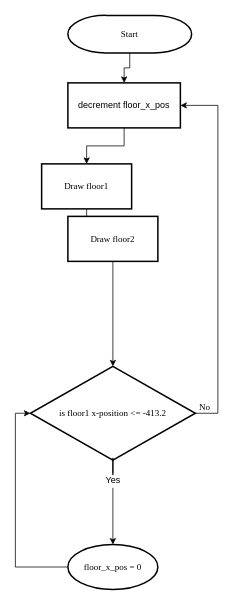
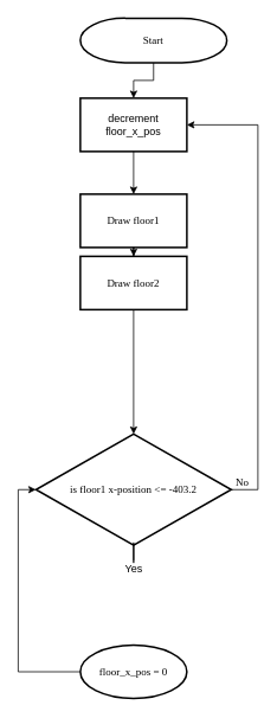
- <mxCell id="12" value="decrement floor_x_pos" style="whiteSpace=wrap;html=1;strokeWidth=2;shadow=0;glass=0;sketch=0;gradientColor=none;" vertex="1" parent="1"><mxGeometry x="90" y="110" width="150" height="60" as="geometry" /></mxCell>
+ <mxCell id="12" value="decrement floor_x_pos" style="whiteSpace=wrap;html=1;strokeWidth=2;shadow=0;glass=0;sketch=0;gradientColor=none;" vertex="1" parent="1"><mxGeometry x="90" y="110" width="120" height="60" as="geometry" /></mxCell>
- <mxCell id="5" value="&lt;font face=&quot;Tahoma&quot;&gt;Draw floor1&lt;/font&gt;" style="whiteSpace=wrap;html=1;strokeWidth=2;shadow=0;glass=0;sketch=0;gradientColor=none;" vertex="1" parent="1"><mxGeometry x="55" y="218" width="120" height="60" as="geometry" /></mxCell>
+ <mxCell id="5" value="&lt;font face=&quot;Tahoma&quot;&gt;Draw floor1&lt;/font&gt;" style="whiteSpace=wrap;html=1;strokeWidth=2;shadow=0;glass=0;sketch=0;gradientColor=none;" vertex="1" parent="1"><mxGeometry x="90" y="218" width="120" height="60" as="geometry" /></mxCell>
- <mxCell id="10" value="&lt;font face=&quot;Tahoma&quot;&gt;is floor1 x-position &amp;lt;= -413.2&lt;/font&gt;" style="rhombus;whiteSpace=wrap;html=1;strokeWidth=2;shadow=0;glass=0;sketch=0;gradientColor=none;" vertex="1" parent="1"><mxGeometry x="40" y="488" width="220" height="125" as="geometry" /></mxCell>
+ <mxCell id="10" value="&lt;font face=&quot;Tahoma&quot;&gt;is floor1 x-position &amp;lt;= -403.2&lt;/font&gt;" style="rhombus;whiteSpace=wrap;html=1;strokeWidth=2;shadow=0;glass=0;sketch=0;gradientColor=none;" vertex="1" parent="1"><mxGeometry x="40" y="488" width="220" height="125" as="geometry" /></mxCell>
- <mxCell id="8" value="" style="edgeStyle=orthogonalEdgeStyle;rounded=0;orthogonalLoop=1;jettySize=auto;html=1;startArrow=none;" edge="1" parent="1" source="15" target="14"><mxGeometry relative="1" as="geometry" /></mxCell>
